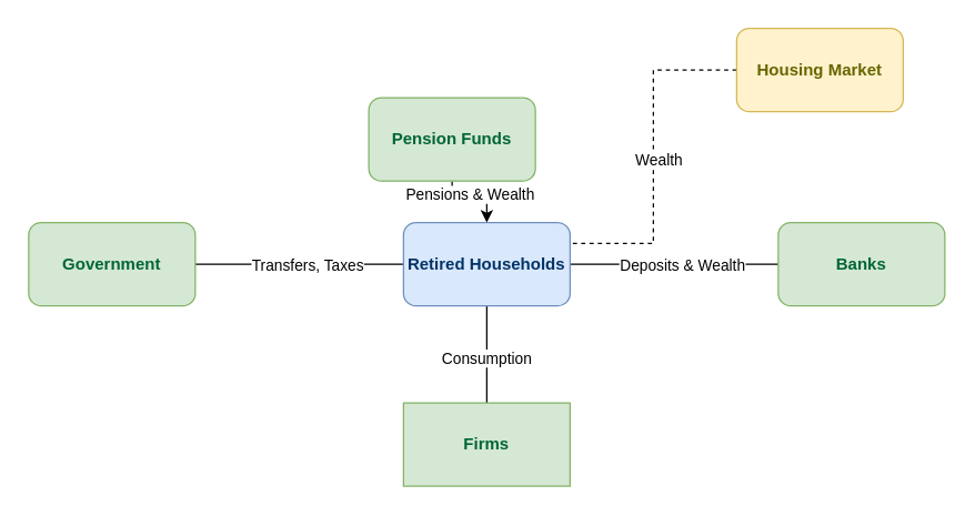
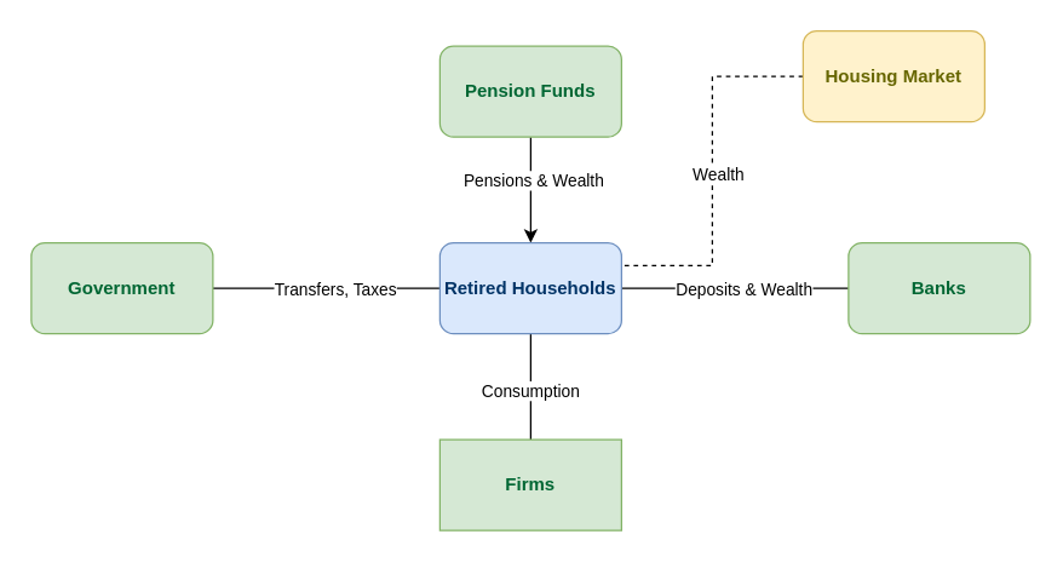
- <mxCell id="11" value="Pension Funds" style="rounded=1;whiteSpace=wrap;html=1;fillColor=#d5e8d4;strokeColor=#82b366;fontColor=#006633;fontStyle=1" parent="1" vertex="1"><mxGeometry x="265" y="70" width="120" height="60" as="geometry" /></mxCell>
+ <mxCell id="11" value="Pension Funds" style="rounded=1;whiteSpace=wrap;html=1;fillColor=#d5e8d4;strokeColor=#82b366;fontColor=#006633;fontStyle=1" parent="1" vertex="1"><mxGeometry x="290" y="30" width="120" height="60" as="geometry" /></mxCell>
